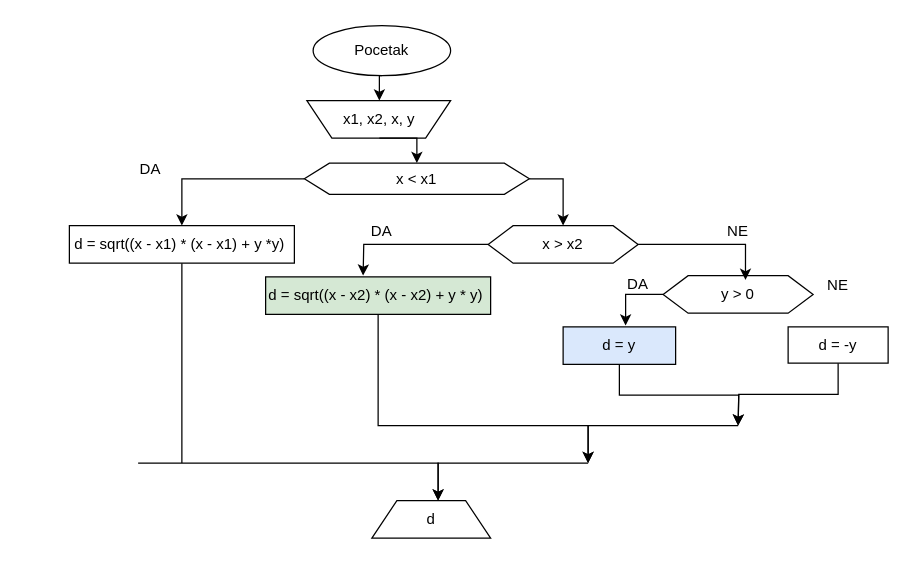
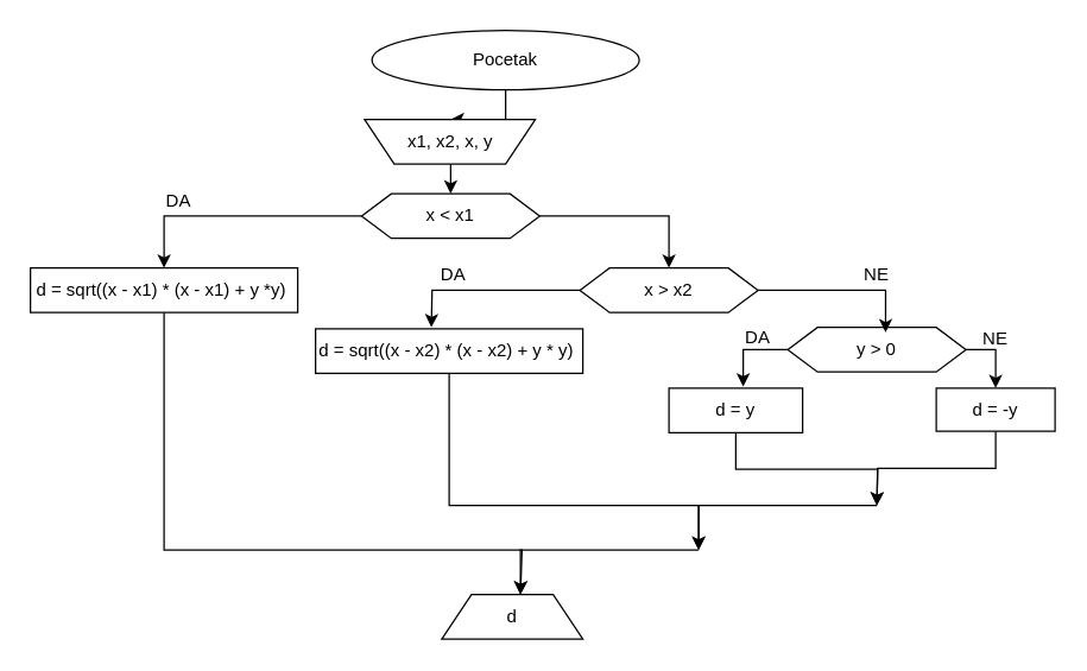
- <mxCell id="3" value="Pocetak" style="ellipse;whiteSpace=wrap;html=1;" vertex="1" parent="1"><mxGeometry x="250" width="110" height="40" as="geometry" y="20" /></mxCell>
+ <mxCell id="3" value="Pocetak" style="ellipse;whiteSpace=wrap;html=1;" vertex="1" parent="1"><mxGeometry x="250" y="20" width="180" height="40" as="geometry" /></mxCell>
- <mxCell id="9" value="x &amp;lt; x1" style="shape=hexagon;perimeter=hexagonPerimeter2;whiteSpace=wrap;html=1;fixedSize=1;" vertex="1" parent="1"><mxGeometry x="243" y="130" width="180" height="25" as="geometry" /></mxCell>
+ <mxCell id="9" value="x &amp;lt; x1" style="shape=hexagon;perimeter=hexagonPerimeter2;whiteSpace=wrap;html=1;fixedSize=1;" vertex="1" parent="1"><mxGeometry x="243" y="130" width="120" height="30" as="geometry" /></mxCell>
- <mxCell id="11" value="d = sqrt((x - x1) * (x - x1) + y *y)&amp;nbsp;" style="rounded=0;whiteSpace=wrap;html=1;" vertex="1" parent="1"><mxGeometry x="55" y="180" width="180" height="30" as="geometry" /></mxCell>
+ <mxCell id="11" value="d = sqrt((x - x1) * (x - x1) + y *y)&amp;nbsp;" style="rounded=0;whiteSpace=wrap;html=1;" vertex="1" parent="1"><mxGeometry x="20" y="180" width="180" height="30" as="geometry" /></mxCell>
+ <mxCell id="19" style="edgeStyle=orthogonalEdgeStyle;rounded=0;orthogonalLoop=1;jettySize=auto;html=1;exitX=1;exitY=0.5;exitDx=0;exitDy=0;entryX=0.5;entryY=0;entryDx=0;entryDy=0;" edge="1" parent="1" source="20" target="26"><mxGeometry relative="1" as="geometry" /></mxCell>
- <mxCell id="23" value="d = sqrt((x - x2) * (x - x2) + y * y)&amp;nbsp;" style="rounded=0;whiteSpace=wrap;html=1;fillColor=#d5e8d4;" vertex="1" parent="1"><mxGeometry x="212" y="221" width="180" height="30" as="geometry" /></mxCell>
+ <mxCell id="23" value="d = sqrt((x - x2) * (x - x2) + y * y)&amp;nbsp;" style="rounded=0;whiteSpace=wrap;html=1;" vertex="1" parent="1"><mxGeometry x="212" y="221" width="180" height="30" as="geometry" /></mxCell>
- <mxCell id="16" value="d = y" style="rounded=0;whiteSpace=wrap;html=1;fillColor=#dae8fc;" vertex="1" parent="1"><mxGeometry x="450" y="261" width="90" height="30" as="geometry" /></mxCell>
+ <mxCell id="16" value="d = y" style="rounded=0;whiteSpace=wrap;html=1;" vertex="1" parent="1"><mxGeometry x="450" y="261" width="90" height="30" as="geometry" /></mxCell>
